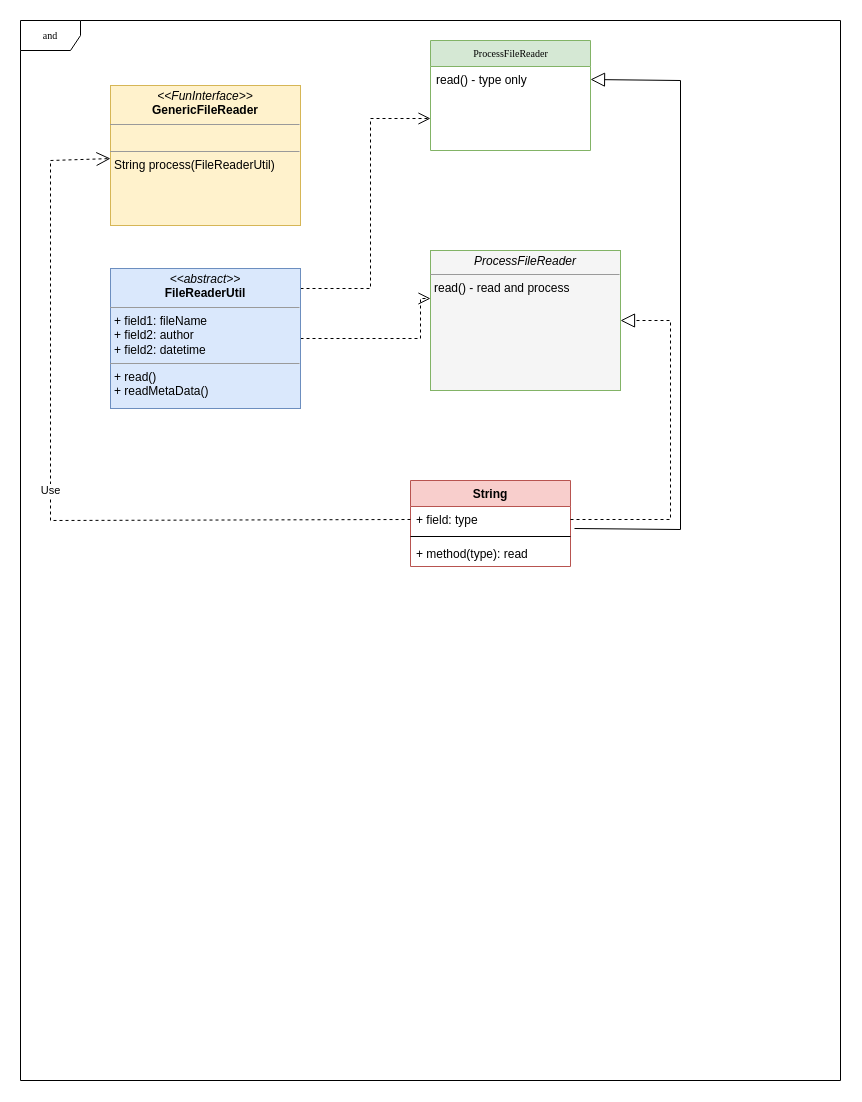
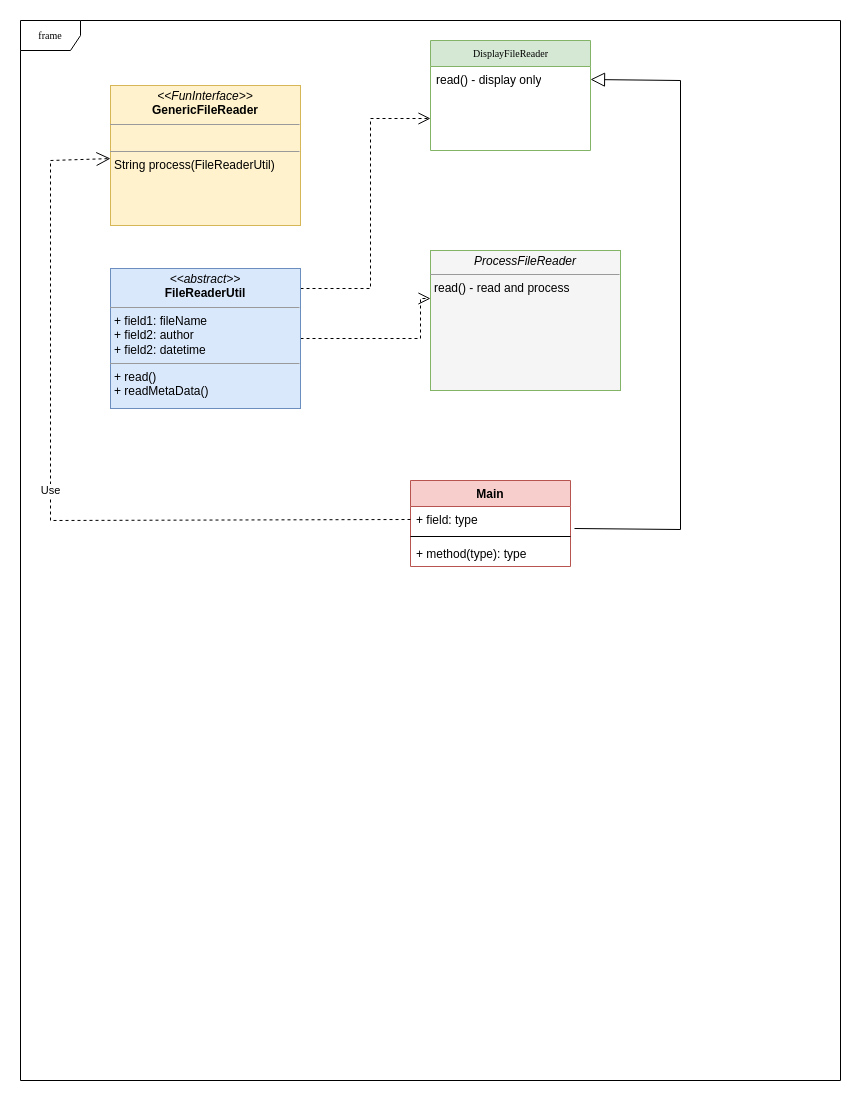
- <mxCell id="2" value="and" style="shape=umlFrame;whiteSpace=wrap;html=1;rounded=0;shadow=0;comic=0;labelBackgroundColor=none;strokeWidth=1;fontFamily=Verdana;fontSize=10;align=center;" parent="1" vertex="1"><mxGeometry x="20" y="20" width="820" height="1060" as="geometry" /></mxCell>
+ <mxCell id="2" value="frame" style="shape=umlFrame;whiteSpace=wrap;html=1;rounded=0;shadow=0;comic=0;labelBackgroundColor=none;strokeWidth=1;fontFamily=Verdana;fontSize=10;align=center;" parent="1" vertex="1"><mxGeometry x="20" y="20" width="820" height="1060" as="geometry" /></mxCell>
- <mxCell id="3" value="ProcessFileReader" style="swimlane;html=1;fontStyle=0;childLayout=stackLayout;horizontal=1;startSize=26;horizontalStack=0;resizeParent=1;resizeLast=0;collapsible=1;marginBottom=0;swimlaneFillColor=#ffffff;rounded=0;shadow=0;comic=0;labelBackgroundColor=none;strokeWidth=1;fontFamily=Verdana;fontSize=10;align=center;fillColor=#d5e8d4;strokeColor=#82b366;" parent="1" vertex="1"><mxGeometry x="430" y="40" width="160" height="110" as="geometry" /></mxCell>
+ <mxCell id="3" value="DisplayFileReader" style="swimlane;html=1;fontStyle=0;childLayout=stackLayout;horizontal=1;startSize=26;horizontalStack=0;resizeParent=1;resizeLast=0;collapsible=1;marginBottom=0;swimlaneFillColor=#ffffff;rounded=0;shadow=0;comic=0;labelBackgroundColor=none;strokeWidth=1;fontFamily=Verdana;fontSize=10;align=center;fillColor=#d5e8d4;strokeColor=#82b366;" parent="1" vertex="1"><mxGeometry x="430" y="40" width="160" height="110" as="geometry" /></mxCell>
- <mxCell id="4" value="read() - type only" style="text;html=1;strokeColor=none;fillColor=none;align=left;verticalAlign=top;spacingLeft=4;spacingRight=4;whiteSpace=wrap;overflow=hidden;rotatable=0;points=[[0,0.5],[1,0.5]];portConstraint=eastwest;" parent="3" vertex="1"><mxGeometry y="26" width="160" height="26" as="geometry" /></mxCell>
+ <mxCell id="4" value="read() - display only" style="text;html=1;strokeColor=none;fillColor=none;align=left;verticalAlign=top;spacingLeft=4;spacingRight=4;whiteSpace=wrap;overflow=hidden;rotatable=0;points=[[0,0.5],[1,0.5]];portConstraint=eastwest;" parent="3" vertex="1"><mxGeometry y="26" width="160" height="26" as="geometry" /></mxCell>
- <mxCell id="15" value="" style="endArrow=block;dashed=1;endFill=0;endSize=12;html=1;rounded=0;exitX=1;exitY=0.5;exitDx=0;exitDy=0;" edge="1" parent="1" source="11" target="5"><mxGeometry width="160" relative="1" as="geometry"><mxPoint x="390" y="340" as="sourcePoint" /><mxPoint x="550" y="340" as="targetPoint" /><Array as="points"><mxPoint x="670" y="519" /><mxPoint x="670" y="320" /></Array></mxGeometry></mxCell>
- <mxCell id="10" value="String" style="swimlane;fontStyle=1;align=center;verticalAlign=top;childLayout=stackLayout;horizontal=1;startSize=26;horizontalStack=0;resizeParent=1;resizeParentMax=0;resizeLast=0;collapsible=1;marginBottom=0;fillColor=#f8cecc;strokeColor=#b85450;" vertex="1" parent="1"><mxGeometry x="410" y="480" width="160" height="86" as="geometry" /></mxCell>
+ <mxCell id="10" value="Main" style="swimlane;fontStyle=1;align=center;verticalAlign=top;childLayout=stackLayout;horizontal=1;startSize=26;horizontalStack=0;resizeParent=1;resizeParentMax=0;resizeLast=0;collapsible=1;marginBottom=0;fillColor=#f8cecc;strokeColor=#b85450;" vertex="1" parent="1"><mxGeometry x="410" y="480" width="160" height="86" as="geometry" /></mxCell>
- <mxCell id="13" value="+ method(type): read" style="text;strokeColor=none;fillColor=none;align=left;verticalAlign=top;spacingLeft=4;spacingRight=4;overflow=hidden;rotatable=0;points=[[0,0.5],[1,0.5]];portConstraint=eastwest;" vertex="1" parent="10"><mxGeometry y="60" width="160" height="26" as="geometry" /></mxCell>
+ <mxCell id="13" value="+ method(type): type" style="text;strokeColor=none;fillColor=none;align=left;verticalAlign=top;spacingLeft=4;spacingRight=4;overflow=hidden;rotatable=0;points=[[0,0.5],[1,0.5]];portConstraint=eastwest;" vertex="1" parent="10"><mxGeometry y="60" width="160" height="26" as="geometry" /></mxCell>
